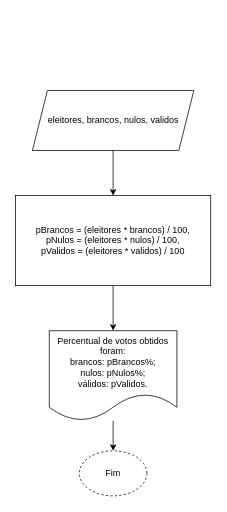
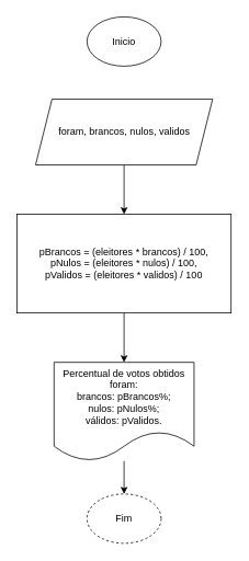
+ <mxCell id="2" value="Inicio" style="ellipse;whiteSpace=wrap;html=1;" vertex="1" parent="1"><mxGeometry x="105" y="20" width="90" height="60" as="geometry" /></mxCell>
- <mxCell id="4" value="eleitores, brancos, nulos, validos" style="shape=parallelogram;perimeter=parallelogramPerimeter;whiteSpace=wrap;html=1;fixedSize=1;" vertex="1" parent="1"><mxGeometry x="42.5" y="120" width="215" height="80" as="geometry" /></mxCell>
+ <mxCell id="4" value="foram, brancos, nulos, validos" style="shape=parallelogram;perimeter=parallelogramPerimeter;whiteSpace=wrap;html=1;fixedSize=1;" vertex="1" parent="1"><mxGeometry x="42.5" y="120" width="215" height="80" as="geometry" /></mxCell>
